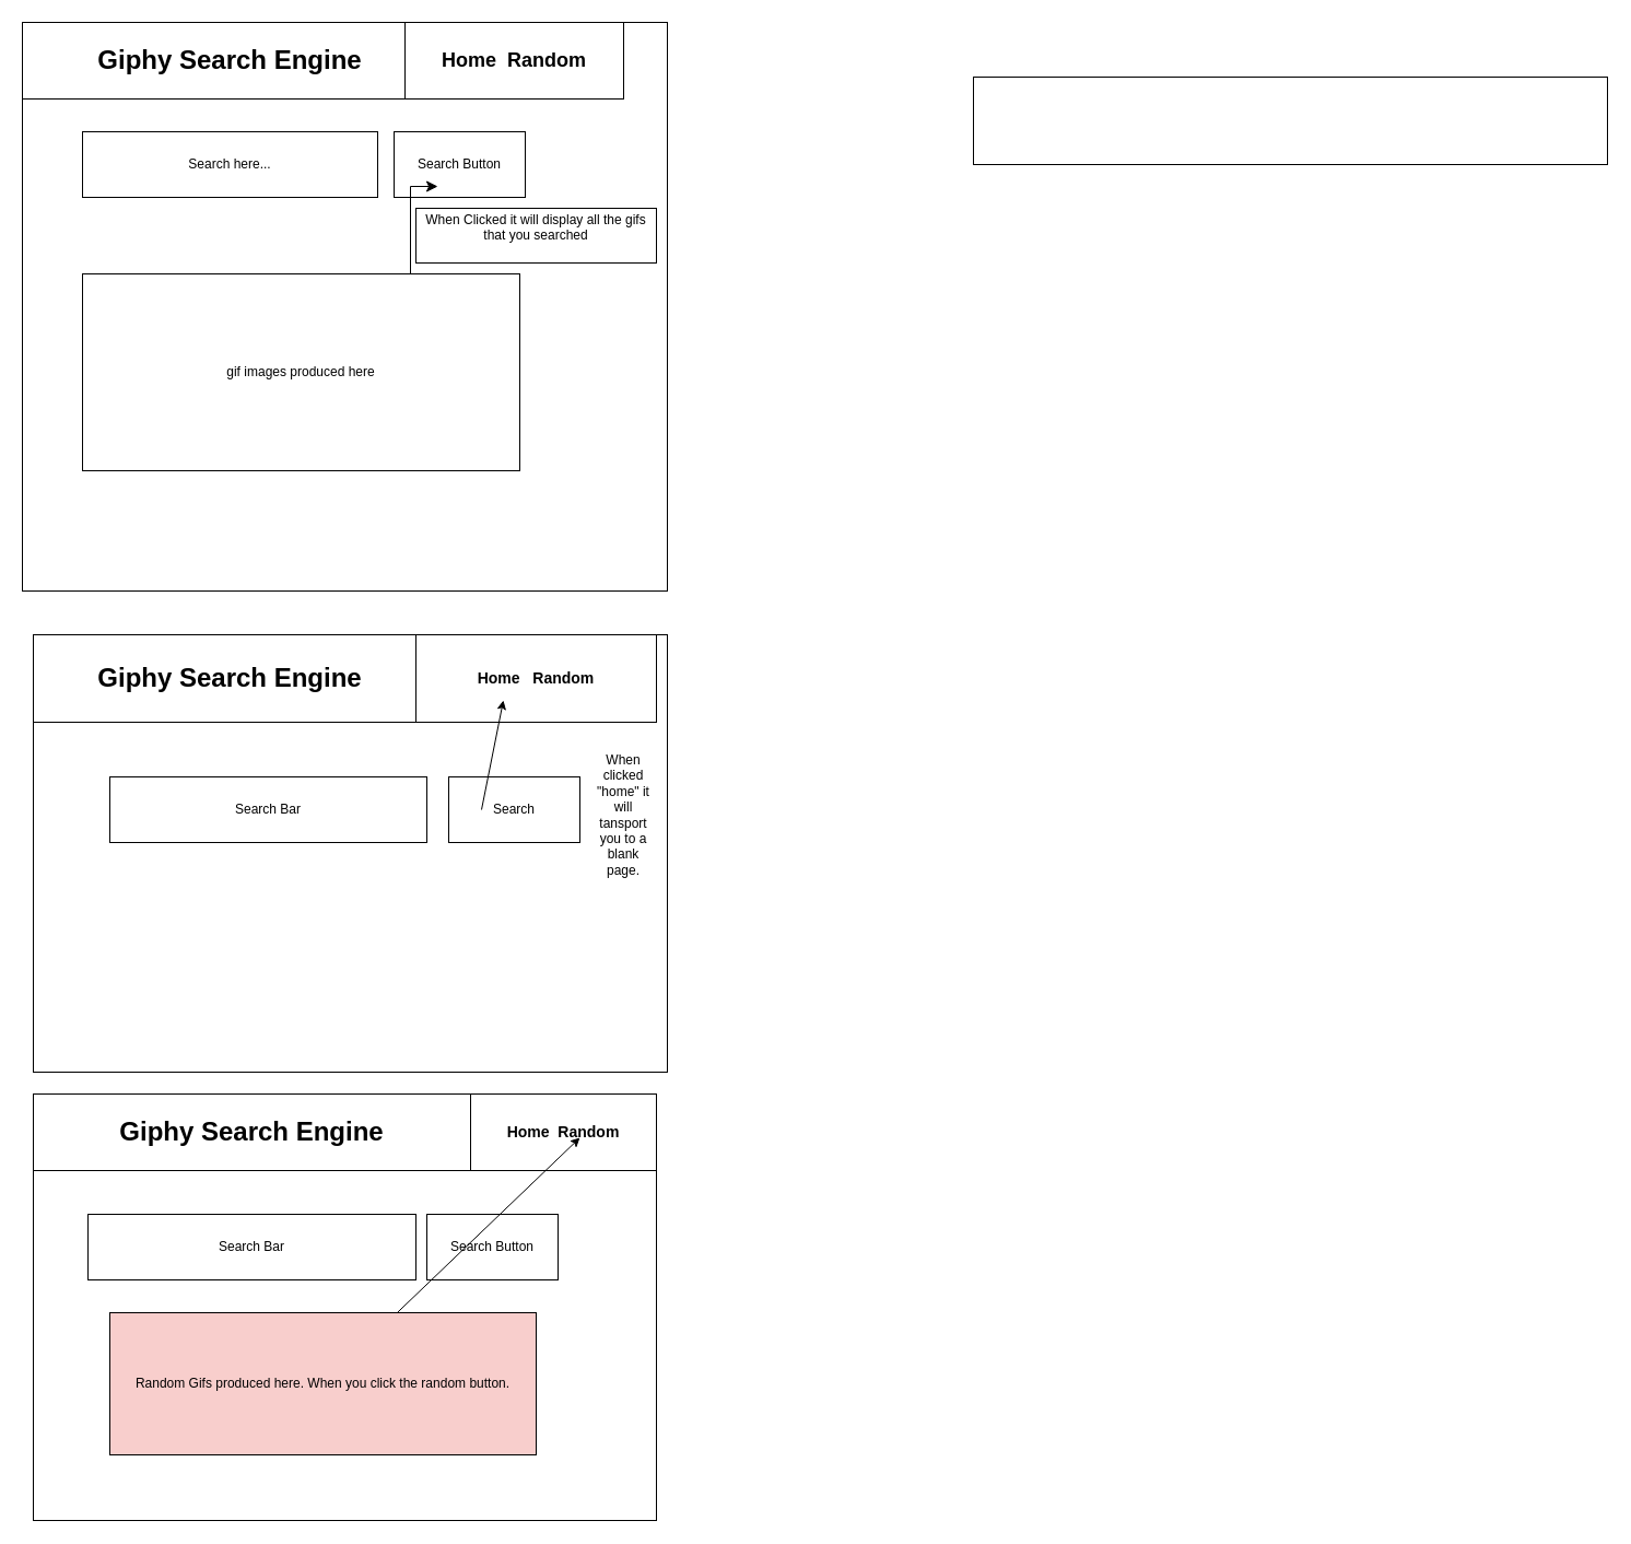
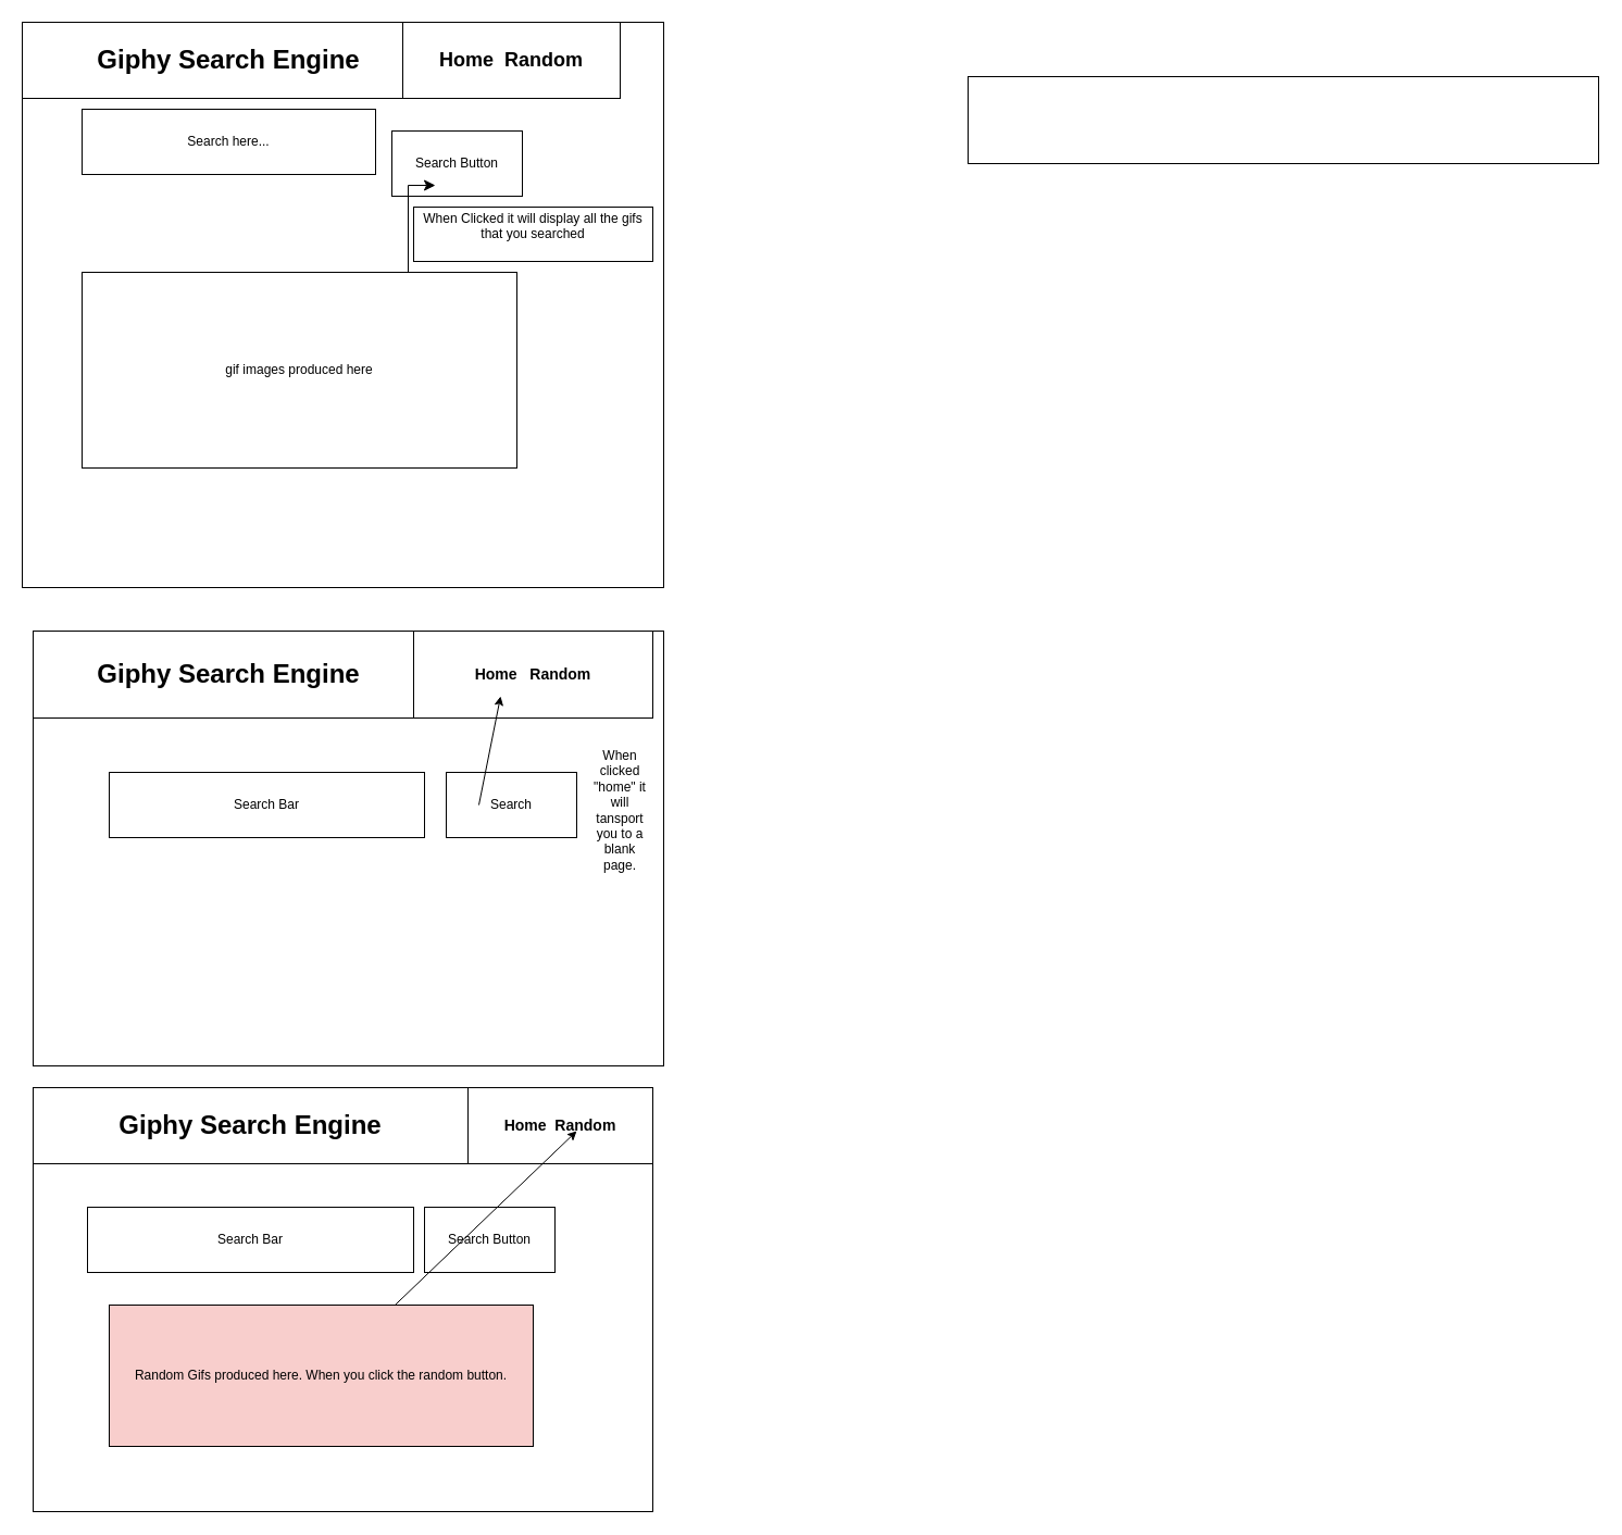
- <mxCell id="7" value="Search here..." style="whiteSpace=wrap;html=1;align=center;treeFolding=1;treeMoving=1;newEdgeStyle={&quot;edgeStyle&quot;:&quot;elbowEdgeStyle&quot;,&quot;startArrow&quot;:&quot;none&quot;,&quot;endArrow&quot;:&quot;none&quot;};" vertex="1" parent="1"><mxGeometry x="75" y="120" width="270" height="60" as="geometry" /></mxCell>
+ <mxCell id="7" value="Search here..." style="whiteSpace=wrap;html=1;align=center;treeFolding=1;treeMoving=1;newEdgeStyle={&quot;edgeStyle&quot;:&quot;elbowEdgeStyle&quot;,&quot;startArrow&quot;:&quot;none&quot;,&quot;endArrow&quot;:&quot;none&quot;};" vertex="1" parent="1"><mxGeometry x="75" y="100" width="270" height="60" as="geometry" /></mxCell>
